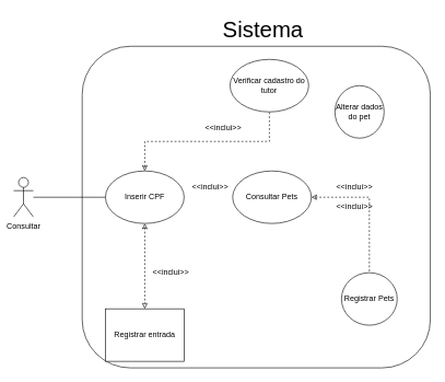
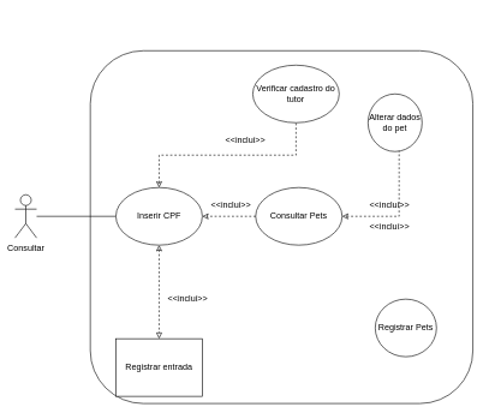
- <mxCell id="19" value="&lt;font style=&quot;font-size: 34px;&quot;&gt;Sistema&lt;/font&gt;" style="text;html=1;align=center;verticalAlign=middle;resizable=0;points=[];autosize=1;strokeColor=none;fillColor=none;" vertex="1" parent="1"><mxGeometry x="330" y="20" width="140" height="50" as="geometry" /></mxCell>
+ <mxCell id="15" style="edgeStyle=orthogonalEdgeStyle;rounded=0;orthogonalLoop=1;jettySize=auto;html=1;endArrow=none;endFill=0;dashed=1;startArrow=classic;startFill=0;entryX=0.575;entryY=0.988;entryDx=0;entryDy=0;entryPerimeter=0;" edge="1" parent="1" source="7" target="9"><mxGeometry relative="1" as="geometry"><mxPoint x="450" y="300" as="sourcePoint" /><mxPoint x="640" y="210" as="targetPoint" /></mxGeometry></mxCell>
+ <mxCell id="13" style="edgeStyle=orthogonalEdgeStyle;rounded=0;orthogonalLoop=1;jettySize=auto;html=1;endArrow=classic;endFill=0;dashed=1;startArrow=none;startFill=0;" edge="1" parent="1" source="7" target="5"><mxGeometry relative="1" as="geometry"><mxPoint x="410" y="190" as="sourcePoint" /><mxPoint x="560" y="100" as="targetPoint" /></mxGeometry></mxCell>
- <mxCell id="16" style="edgeStyle=orthogonalEdgeStyle;rounded=0;orthogonalLoop=1;jettySize=auto;html=1;endArrow=none;endFill=0;dashed=1;startArrow=classic;startFill=0;" edge="1" parent="1" source="7" target="8"><mxGeometry relative="1" as="geometry"><mxPoint x="330" y="461" as="sourcePoint" /><mxPoint x="435" y="370" as="targetPoint" /></mxGeometry></mxCell>
